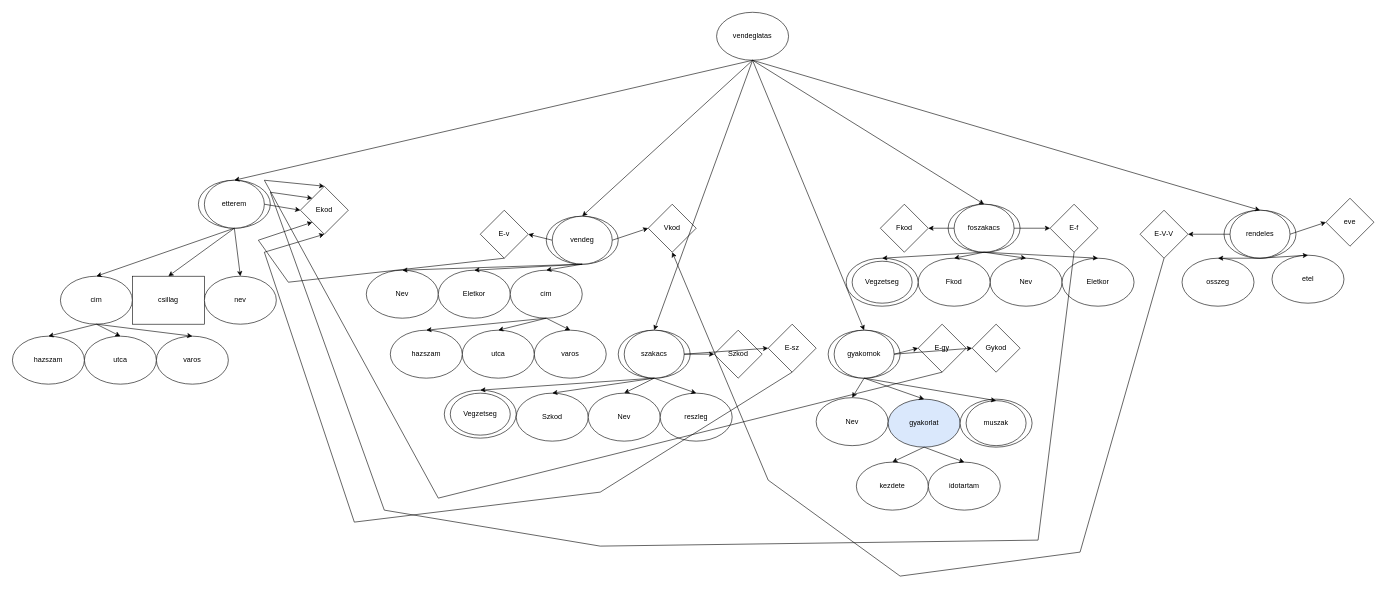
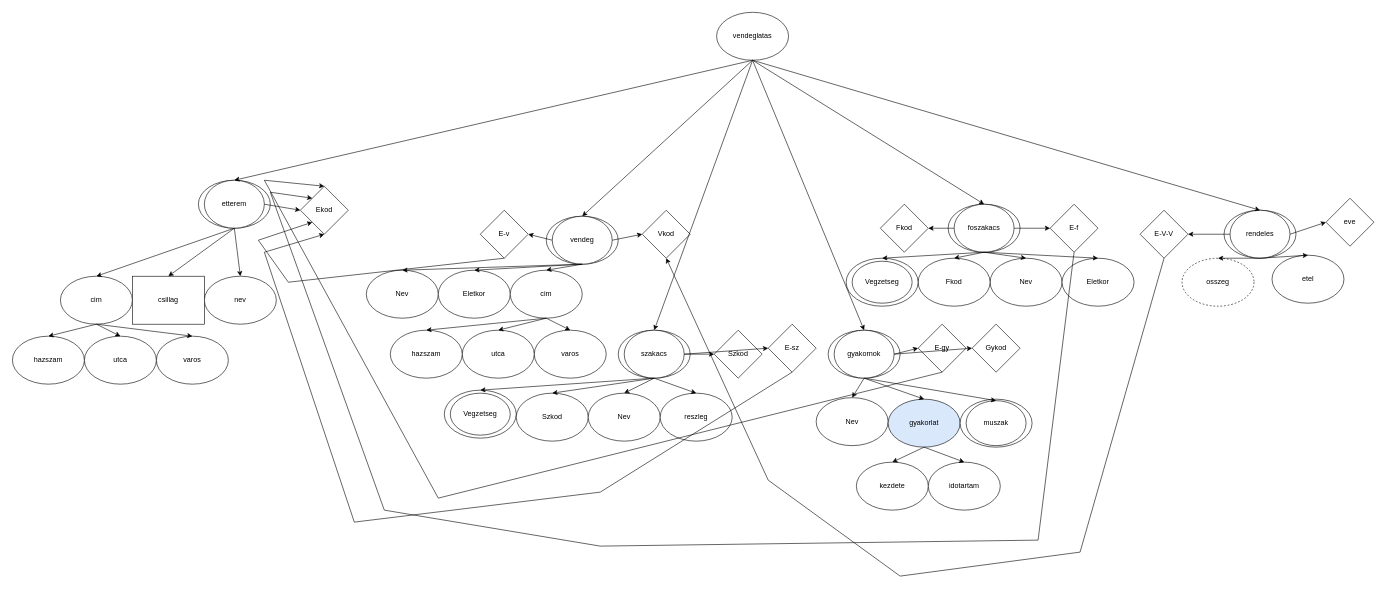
- <mxCell id="75" value="Vkod" style="rhombus;whiteSpace=wrap;html=1;" vertex="1" parent="1"><mxGeometry x="1080" y="340" width="80" height="80" as="geometry" /></mxCell>
+ <mxCell id="75" value="Vkod" style="rhombus;whiteSpace=wrap;html=1;" vertex="1" parent="1"><mxGeometry x="1070" y="350" width="80" height="80" as="geometry" /></mxCell>
- <mxCell id="91" value="osszeg" style="ellipse;whiteSpace=wrap;html=1;" vertex="1" parent="1"><mxGeometry x="1970" y="430" width="120" height="80" as="geometry" /></mxCell>
+ <mxCell id="91" value="osszeg" style="ellipse;whiteSpace=wrap;html=1;dashed=1;" vertex="1" parent="1"><mxGeometry x="1970" y="430" width="120" height="80" as="geometry" /></mxCell>
